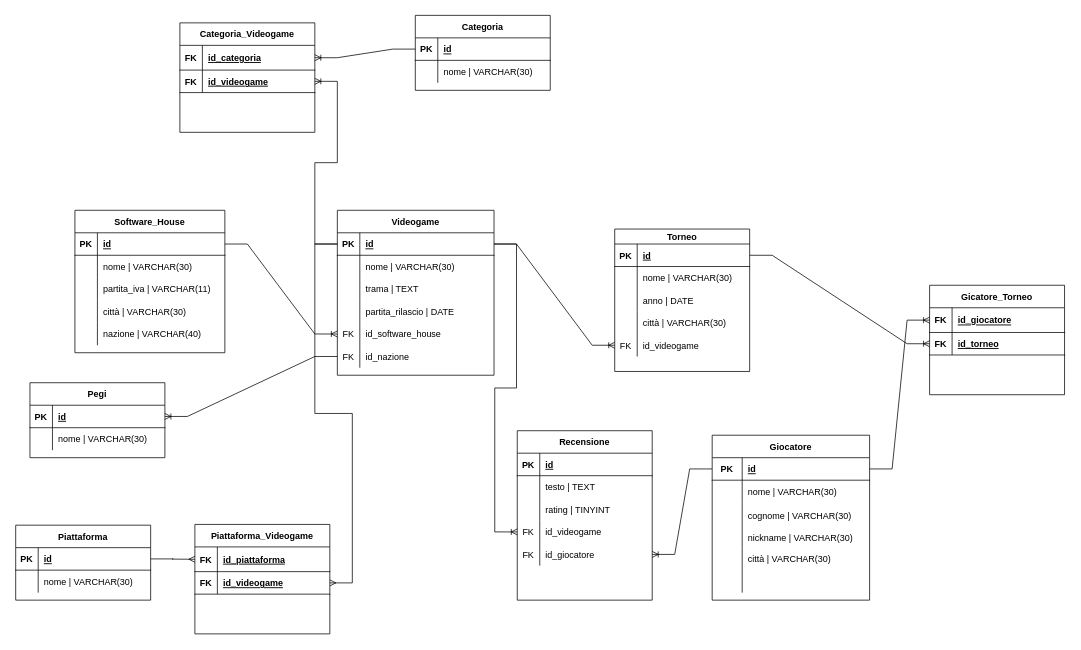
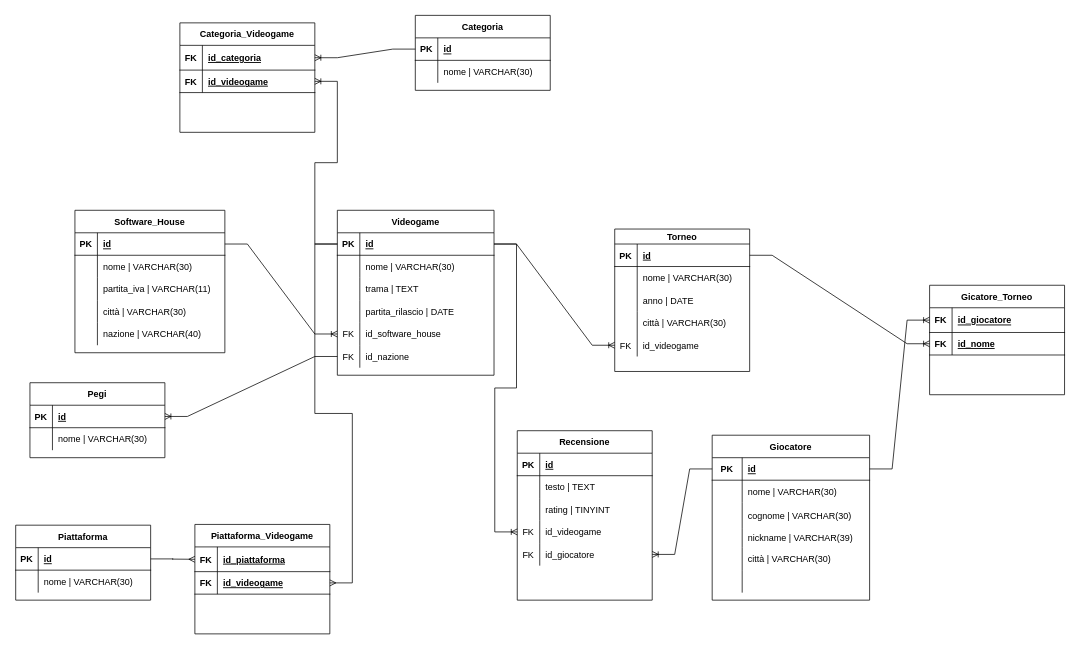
- <mxCell id="43" value="id_torneo" style="shape=partialRectangle;connectable=0;fillColor=none;top=0;left=0;bottom=0;right=0;align=left;spacingLeft=6;fontStyle=5;overflow=hidden;" vertex="1" parent="41"><mxGeometry x="30" width="150" height="30" as="geometry"><mxRectangle width="150" height="30" as="alternateBounds" /></mxGeometry></mxCell>
+ <mxCell id="43" value="id_nome" style="shape=partialRectangle;connectable=0;fillColor=none;top=0;left=0;bottom=0;right=0;align=left;spacingLeft=6;fontStyle=5;overflow=hidden;" vertex="1" parent="41"><mxGeometry x="30" width="150" height="30" as="geometry"><mxRectangle width="150" height="30" as="alternateBounds" /></mxGeometry></mxCell>
- <mxCell id="92" value="nickname | VARCHAR(30)" style="shape=partialRectangle;connectable=0;fillColor=none;top=0;left=0;bottom=0;right=0;align=left;spacingLeft=6;overflow=hidden;rounded=0;shadow=0;sketch=0;strokeWidth=1;" vertex="1" parent="90"><mxGeometry x="40" width="170" height="26" as="geometry"><mxRectangle width="170" height="26" as="alternateBounds" /></mxGeometry></mxCell>
+ <mxCell id="92" value="nickname | VARCHAR(39)" style="shape=partialRectangle;connectable=0;fillColor=none;top=0;left=0;bottom=0;right=0;align=left;spacingLeft=6;overflow=hidden;rounded=0;shadow=0;sketch=0;strokeWidth=1;" vertex="1" parent="90"><mxGeometry x="40" width="170" height="26" as="geometry"><mxRectangle width="170" height="26" as="alternateBounds" /></mxGeometry></mxCell>
